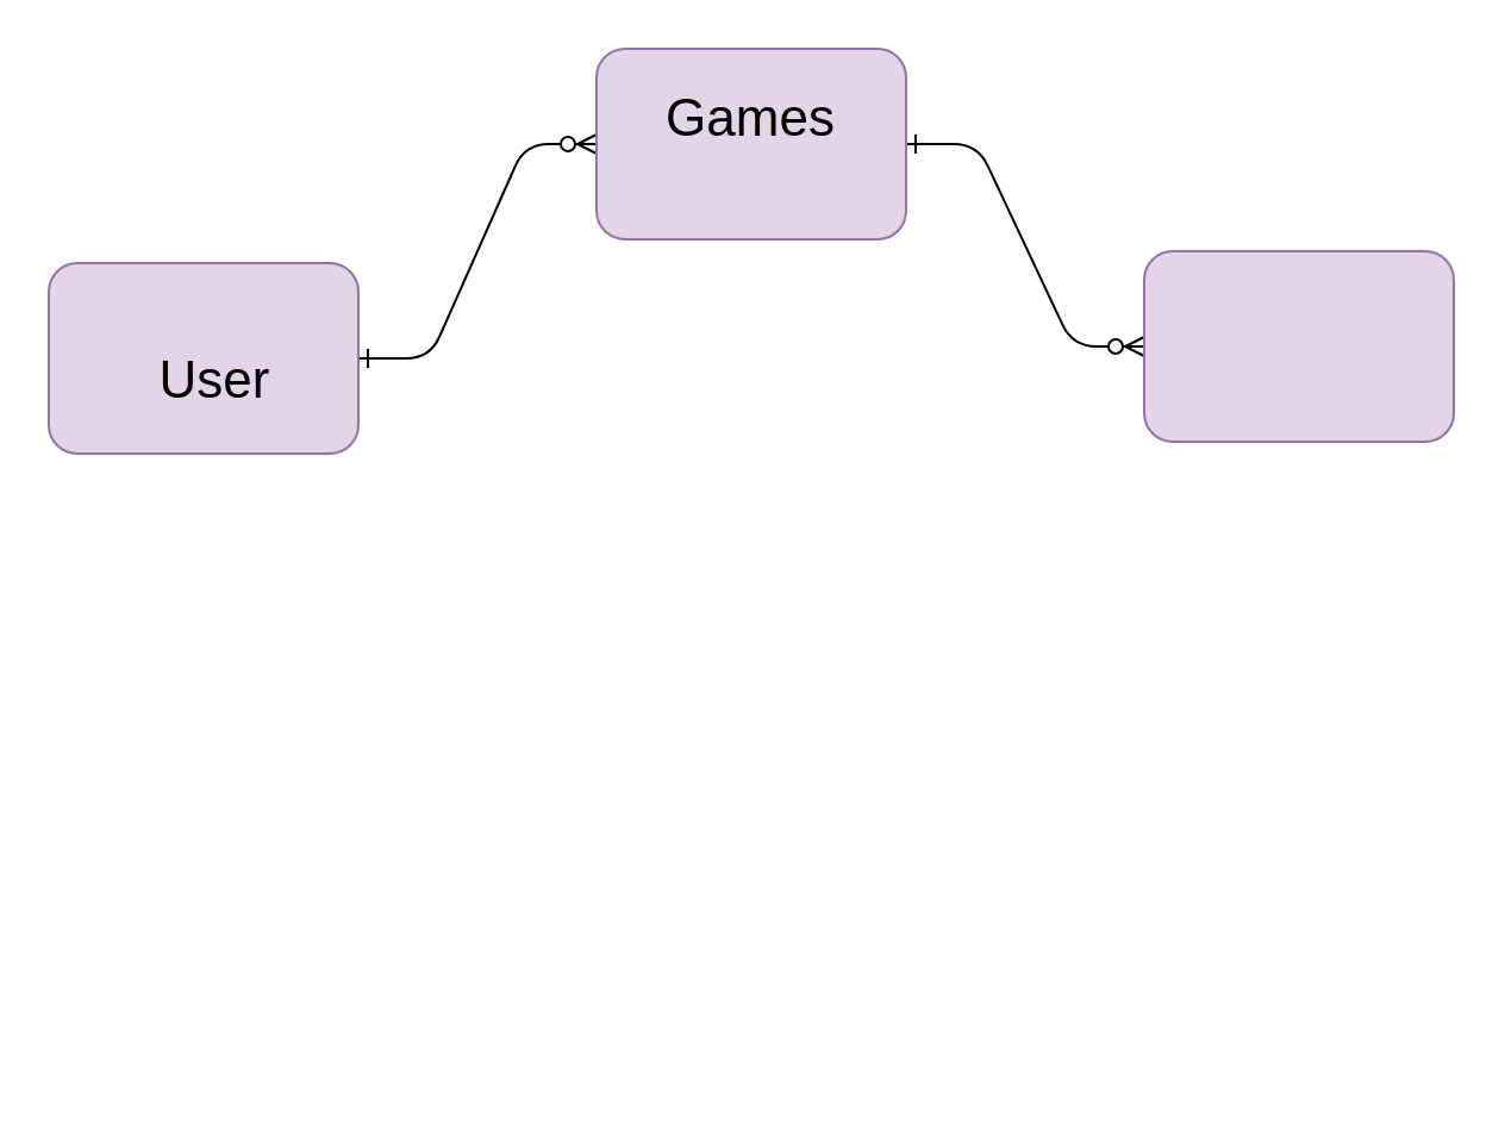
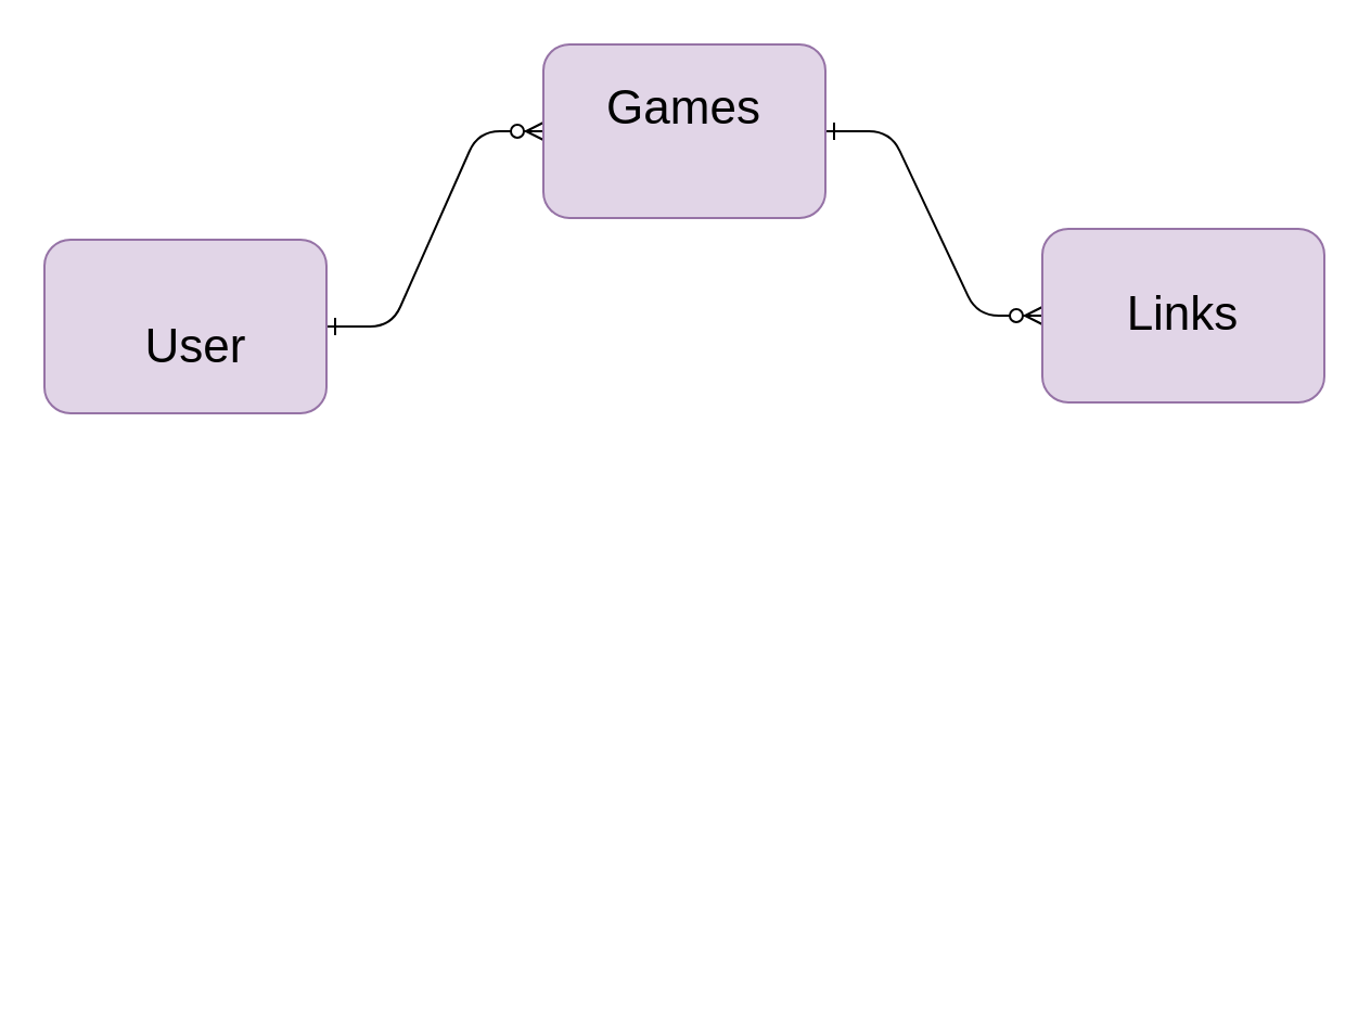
+ <mxCell id="9" value="&lt;font style=&quot;font-size: 22px;&quot;&gt;Links&lt;/font&gt;" style="text;html=1;strokeColor=none;fillColor=none;align=center;verticalAlign=middle;whiteSpace=wrap;rounded=0;" vertex="1" parent="1"><mxGeometry x="495" y="120" width="100" height="50" as="geometry" /></mxCell>
